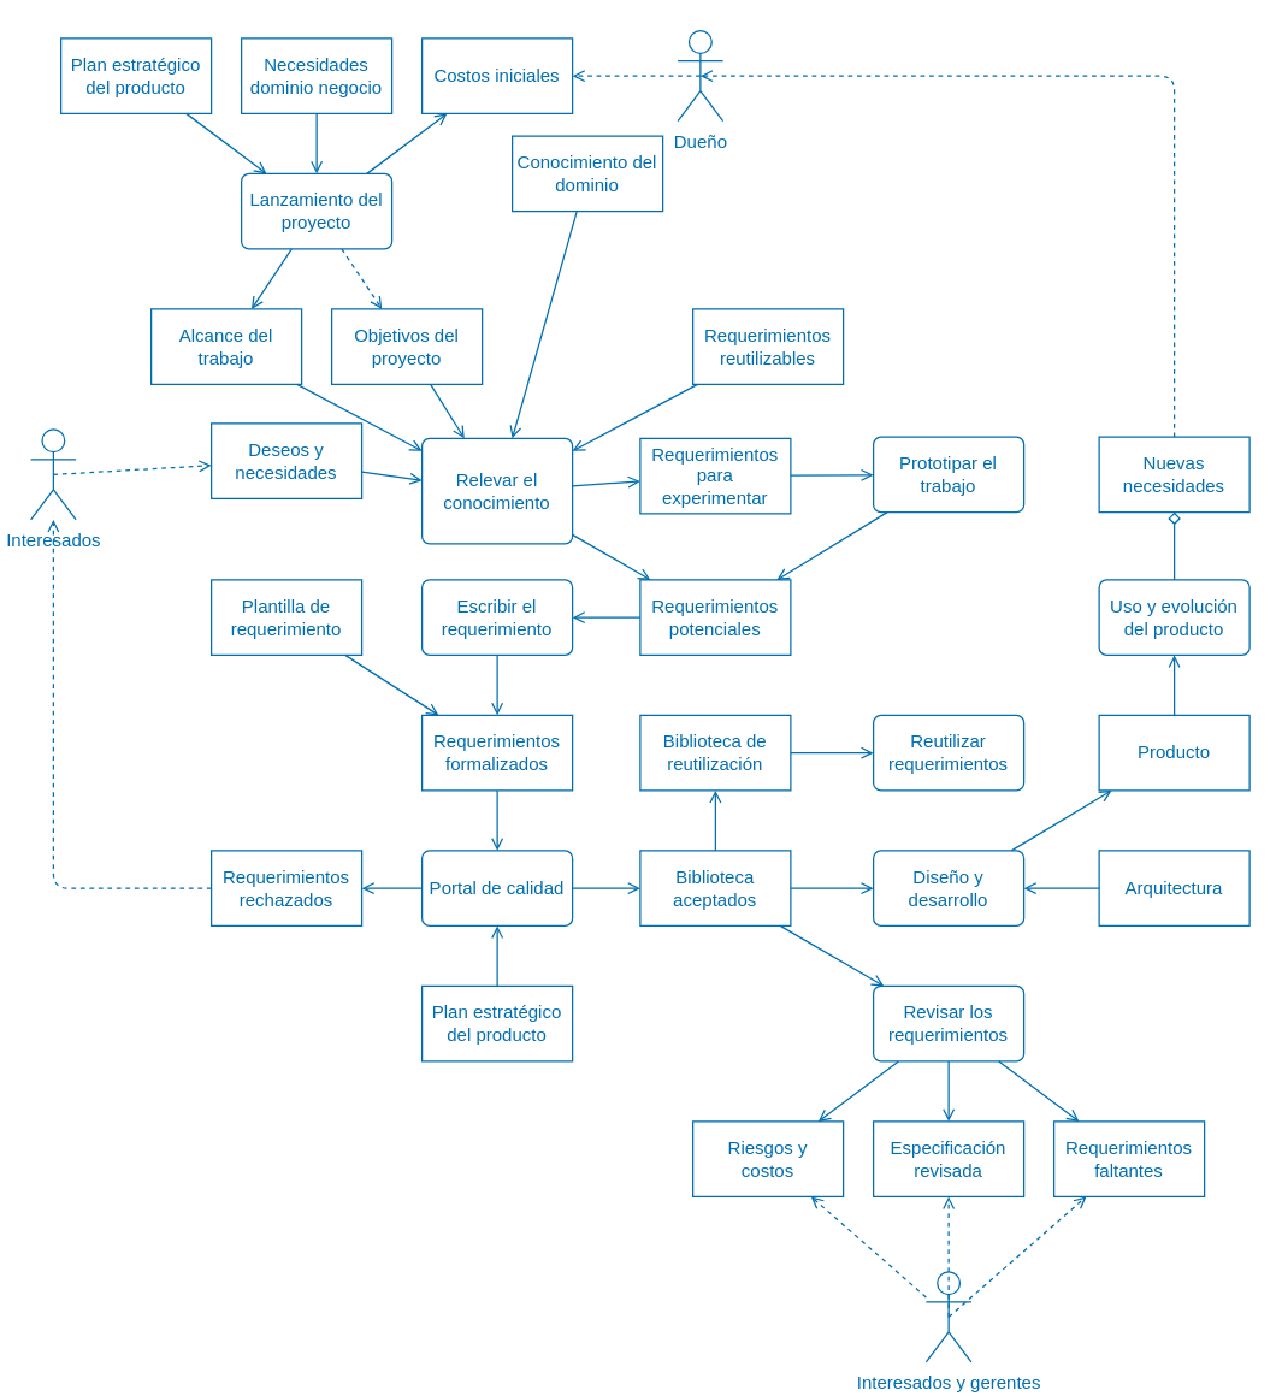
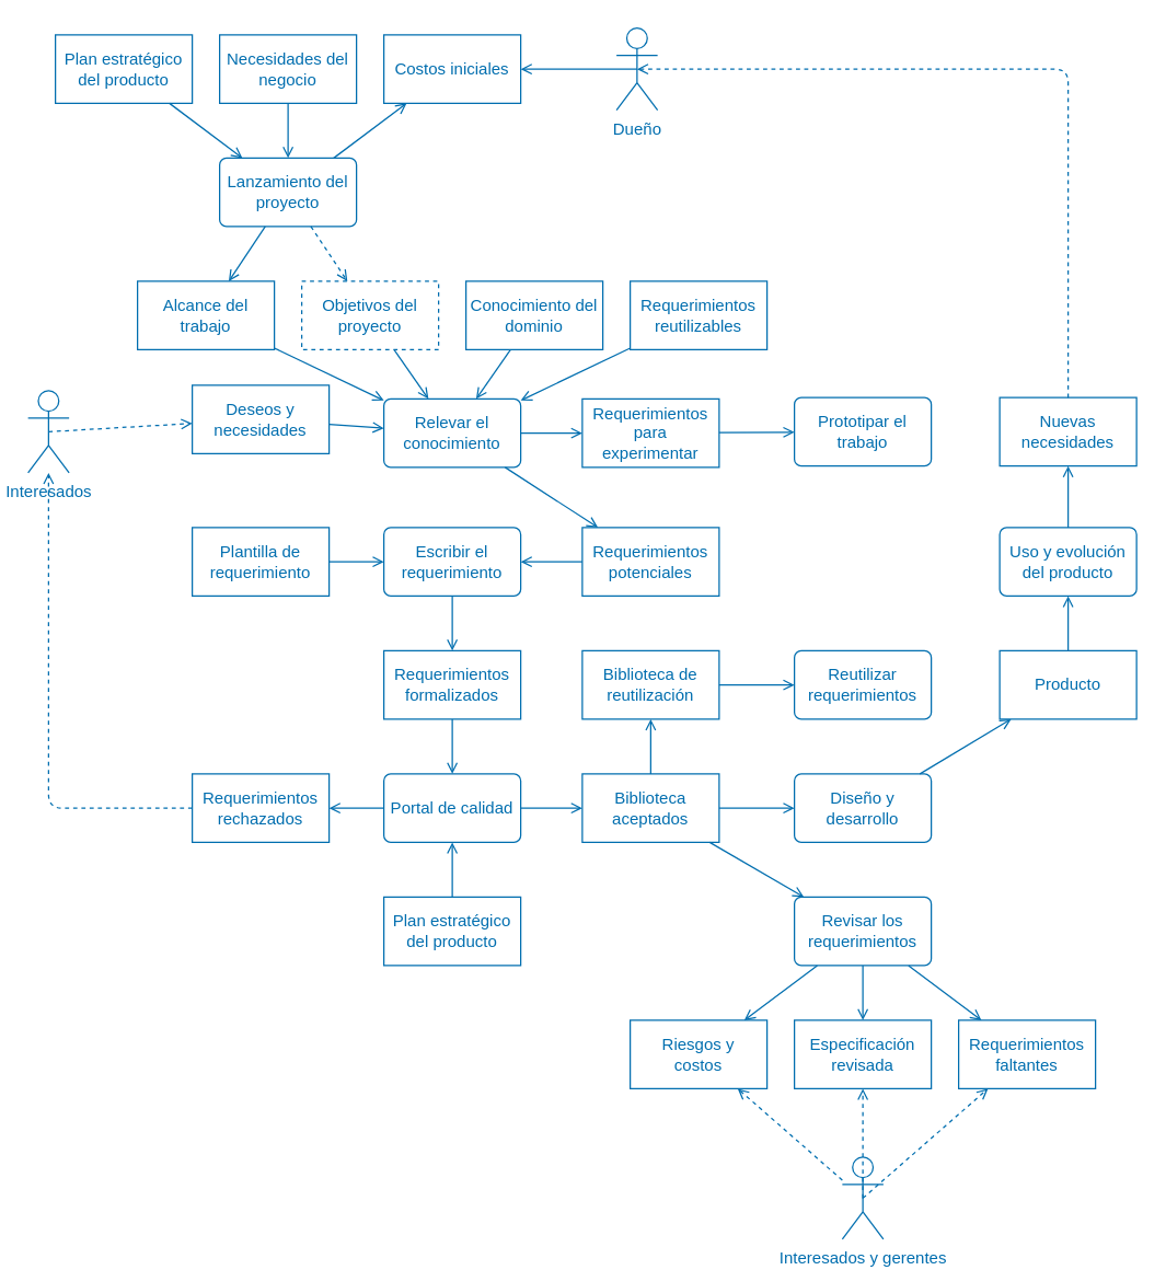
- <mxCell id="6" value="Necesidades dominio negocio" style="html=1;dashed=0;whitespace=wrap;fillColor=none;fontColor=#006EAF;strokeColor=#006EAF;whiteSpace=wrap;spacingLeft=4;spacingRight=4;" parent="1" vertex="1"><mxGeometry x="160" y="25" width="100" height="50" as="geometry" /></mxCell>
+ <mxCell id="6" value="Necesidades del negocio" style="html=1;dashed=0;whitespace=wrap;fillColor=none;fontColor=#006EAF;strokeColor=#006EAF;whiteSpace=wrap;spacingLeft=4;spacingRight=4;" parent="1" vertex="1"><mxGeometry x="160" y="25" width="100" height="50" as="geometry" /></mxCell>
- <mxCell id="8" value="" style="endArrow=open;html=1;rounded=0;align=center;verticalAlign=bottom;dashed=1;endFill=0;labelBackgroundColor=none;exitX=0.5;exitY=0.5;exitDx=0;exitDy=0;exitPerimeter=0;fillColor=#1ba1e2;strokeColor=#006EAF;" parent="1" source="7" target="3" edge="1"><mxGeometry relative="1" as="geometry"><mxPoint x="250" y="185" as="sourcePoint" /><mxPoint x="410" y="185" as="targetPoint" /></mxGeometry></mxCell>
+ <mxCell id="8" value="" style="endArrow=open;html=1;rounded=0;align=center;verticalAlign=bottom;dashed=0;endFill=0;labelBackgroundColor=none;exitX=0.5;exitY=0.5;exitDx=0;exitDy=0;exitPerimeter=0;fillColor=#1ba1e2;strokeColor=#006EAF;" parent="1" source="7" target="3" edge="1"><mxGeometry relative="1" as="geometry"><mxPoint x="250" y="185" as="sourcePoint" /><mxPoint x="410" y="185" as="targetPoint" /></mxGeometry></mxCell>
- <mxCell id="18" value="Conocimiento del dominio" style="html=1;dashed=0;whitespace=wrap;fillColor=none;fontColor=#006EAF;strokeColor=#006EAF;whiteSpace=wrap;" parent="1" vertex="1"><mxGeometry x="340" y="90" width="100" height="50" as="geometry" /></mxCell>
+ <mxCell id="18" value="Conocimiento del dominio" style="html=1;dashed=0;whitespace=wrap;fillColor=none;fontColor=#006EAF;strokeColor=#006EAF;whiteSpace=wrap;" parent="1" vertex="1"><mxGeometry x="340" y="205" width="100" height="50" as="geometry" /></mxCell>
- <mxCell id="13" value="Objetivos del proyecto" style="html=1;dashed=0;whitespace=wrap;fillColor=none;fontColor=#006EAF;strokeColor=#006EAF;whiteSpace=wrap;" parent="1" vertex="1"><mxGeometry x="220" y="205" width="100" height="50" as="geometry" /></mxCell>
+ <mxCell id="13" value="Objetivos del proyecto" style="html=1;dashed=1;whitespace=wrap;fillColor=none;fontColor=#006EAF;strokeColor=#006EAF;whiteSpace=wrap;" parent="1" vertex="1"><mxGeometry x="220" y="205" width="100" height="50" as="geometry" /></mxCell>
- <mxCell id="17" value="Relevar el conocimiento" style="html=1;align=center;verticalAlign=middle;rounded=1;absoluteArcSize=1;arcSize=10;dashed=0;fillColor=none;fontColor=#006EAF;strokeColor=#006EAF;whiteSpace=wrap;" parent="1" vertex="1"><mxGeometry x="280" y="291" width="100" height="70" as="geometry" /></mxCell>
+ <mxCell id="17" value="Relevar el conocimiento" style="html=1;align=center;verticalAlign=middle;rounded=1;absoluteArcSize=1;arcSize=10;dashed=0;fillColor=none;fontColor=#006EAF;strokeColor=#006EAF;whiteSpace=wrap;" parent="1" vertex="1"><mxGeometry x="280" y="291" width="100" height="50" as="geometry" /></mxCell>
- <mxCell id="79" style="edgeStyle=none;html=1;fontColor=#006EAF;endArrow=diamond;endFill=0;fillColor=#1ba1e2;strokeColor=#006EAF;" parent="1" source="76" target="78" edge="1"><mxGeometry relative="1" as="geometry"><mxPoint x="790" y="485" as="sourcePoint" /><mxPoint x="790" y="445" as="targetPoint" /></mxGeometry></mxCell>
+ <mxCell id="79" style="edgeStyle=none;html=1;fontColor=#006EAF;endArrow=open;endFill=0;fillColor=#1ba1e2;strokeColor=#006EAF;" parent="1" source="76" target="78" edge="1"><mxGeometry relative="1" as="geometry"><mxPoint x="790" y="485" as="sourcePoint" /><mxPoint x="790" y="445" as="targetPoint" /></mxGeometry></mxCell>
- <mxCell id="35" style="edgeStyle=none;html=1;fontColor=#006EAF;endArrow=open;endFill=0;fillColor=#1ba1e2;strokeColor=#006EAF;" parent="1" source="31" target="33" edge="1"><mxGeometry relative="1" as="geometry"><mxPoint x="355" y="348.222" as="sourcePoint" /><mxPoint x="435" y="383.778" as="targetPoint" /></mxGeometry></mxCell>
- <mxCell id="12" style="edgeStyle=none;html=1;fontColor=#006EAF;endArrow=open;endFill=0;fillColor=#1ba1e2;strokeColor=#006EAF;" parent="1" source="38" target="40" edge="1"><mxGeometry relative="1" as="geometry"><mxPoint x="67.5" y="505" as="sourcePoint" /><mxPoint x="112.5" y="535" as="targetPoint" /></mxGeometry></mxCell>
+ <mxCell id="12" style="edgeStyle=none;html=1;fontColor=#006EAF;endArrow=open;endFill=0;fillColor=#1ba1e2;strokeColor=#006EAF;" parent="1" source="38" target="36" edge="1"><mxGeometry relative="1" as="geometry"><mxPoint x="67.5" y="505" as="sourcePoint" /><mxPoint x="112.5" y="535" as="targetPoint" /></mxGeometry></mxCell>
- <mxCell id="73" style="edgeStyle=none;html=1;fontColor=#006EAF;endArrow=open;endFill=0;fillColor=#1ba1e2;strokeColor=#006EAF;" parent="1" source="72" target="56" edge="1"><mxGeometry relative="1" as="geometry"><mxPoint x="535" y="600" as="sourcePoint" /><mxPoint x="590" y="600" as="targetPoint" /></mxGeometry></mxCell>
- <mxCell id="72" value="Arquitectura" style="html=1;dashed=0;whitespace=wrap;fillColor=none;fontColor=#006EAF;strokeColor=#006EAF;whiteSpace=wrap;spacingLeft=4;spacingRight=4;" parent="1" vertex="1"><mxGeometry x="730" y="565" width="100" height="50" as="geometry" /></mxCell>
